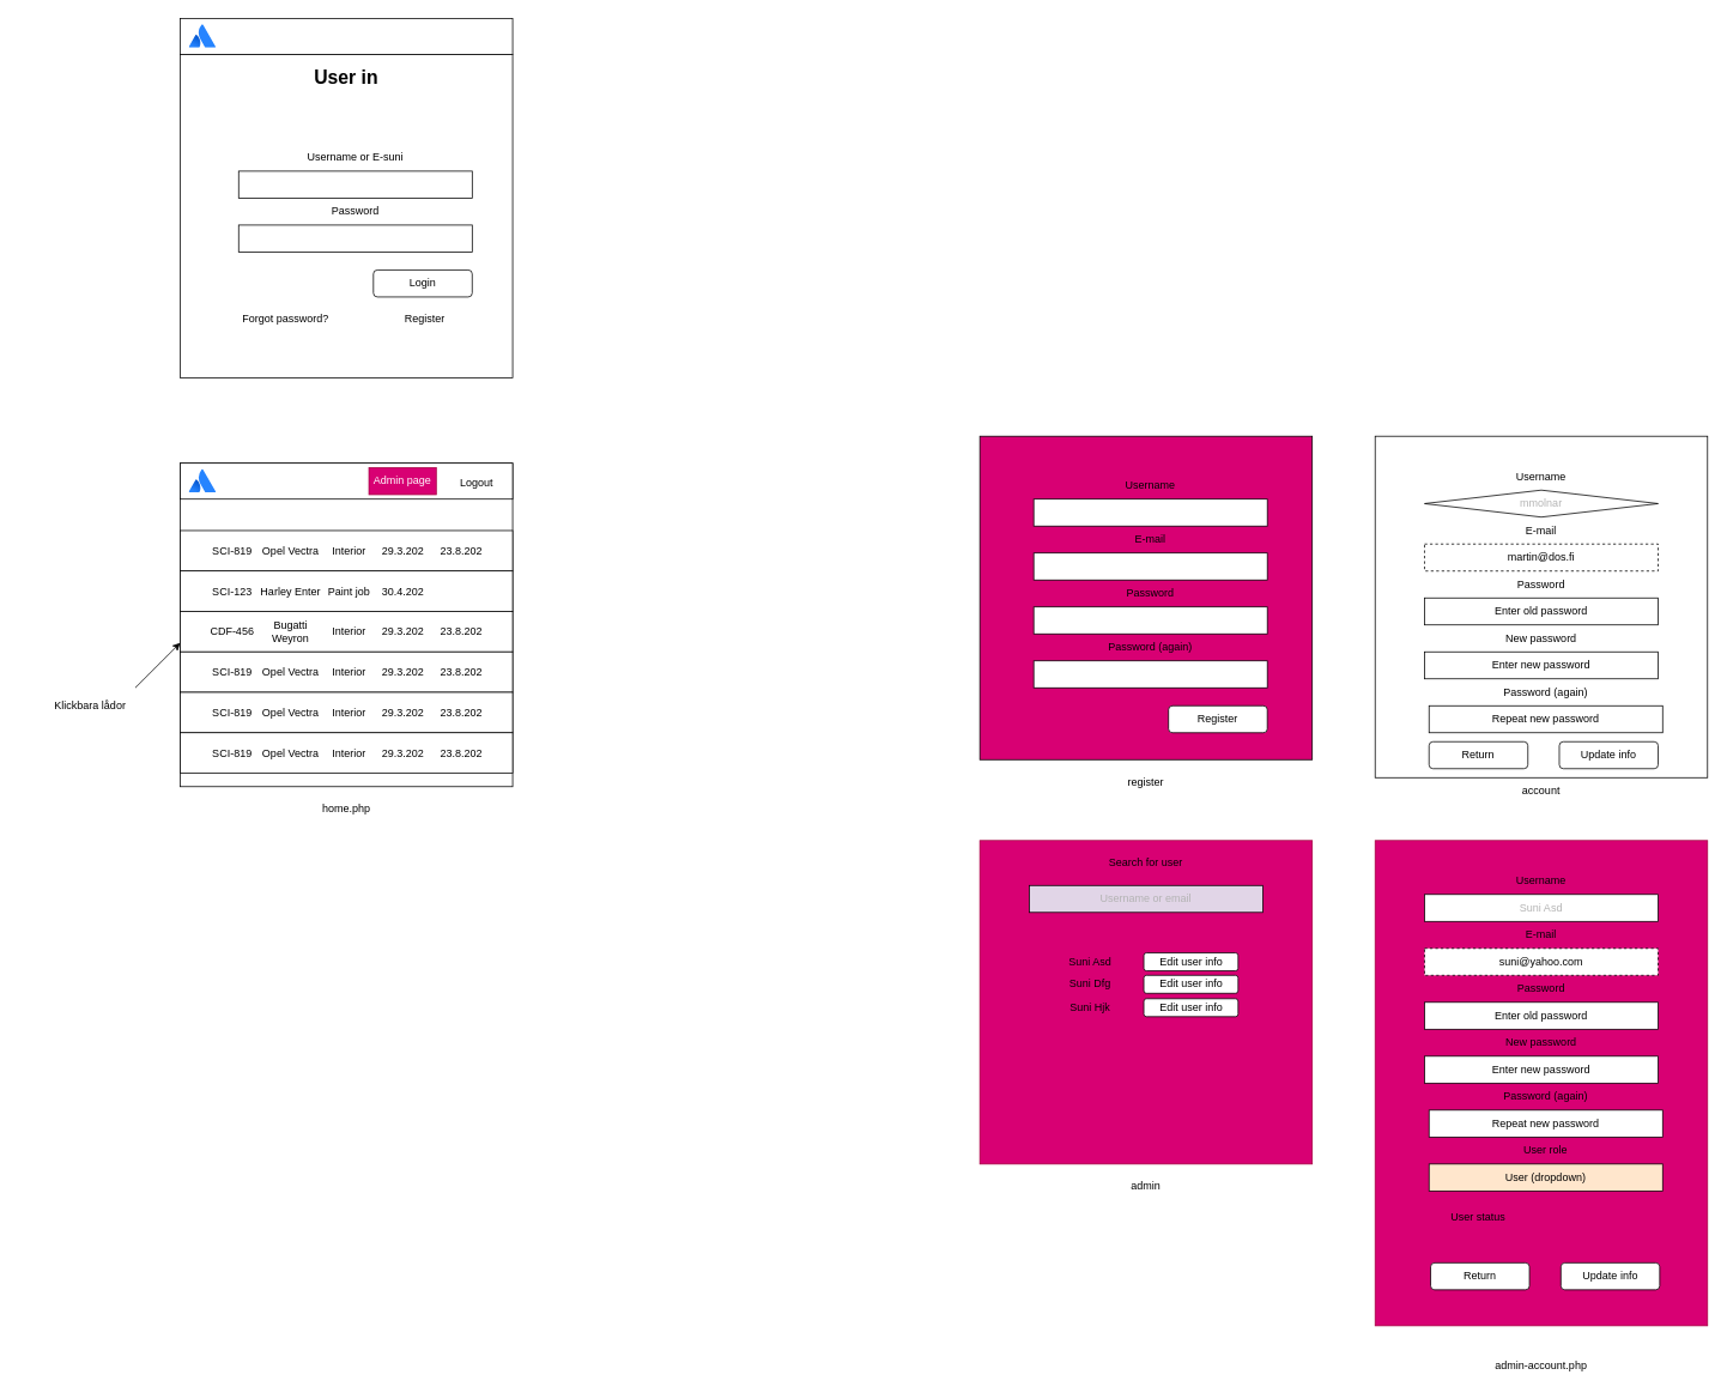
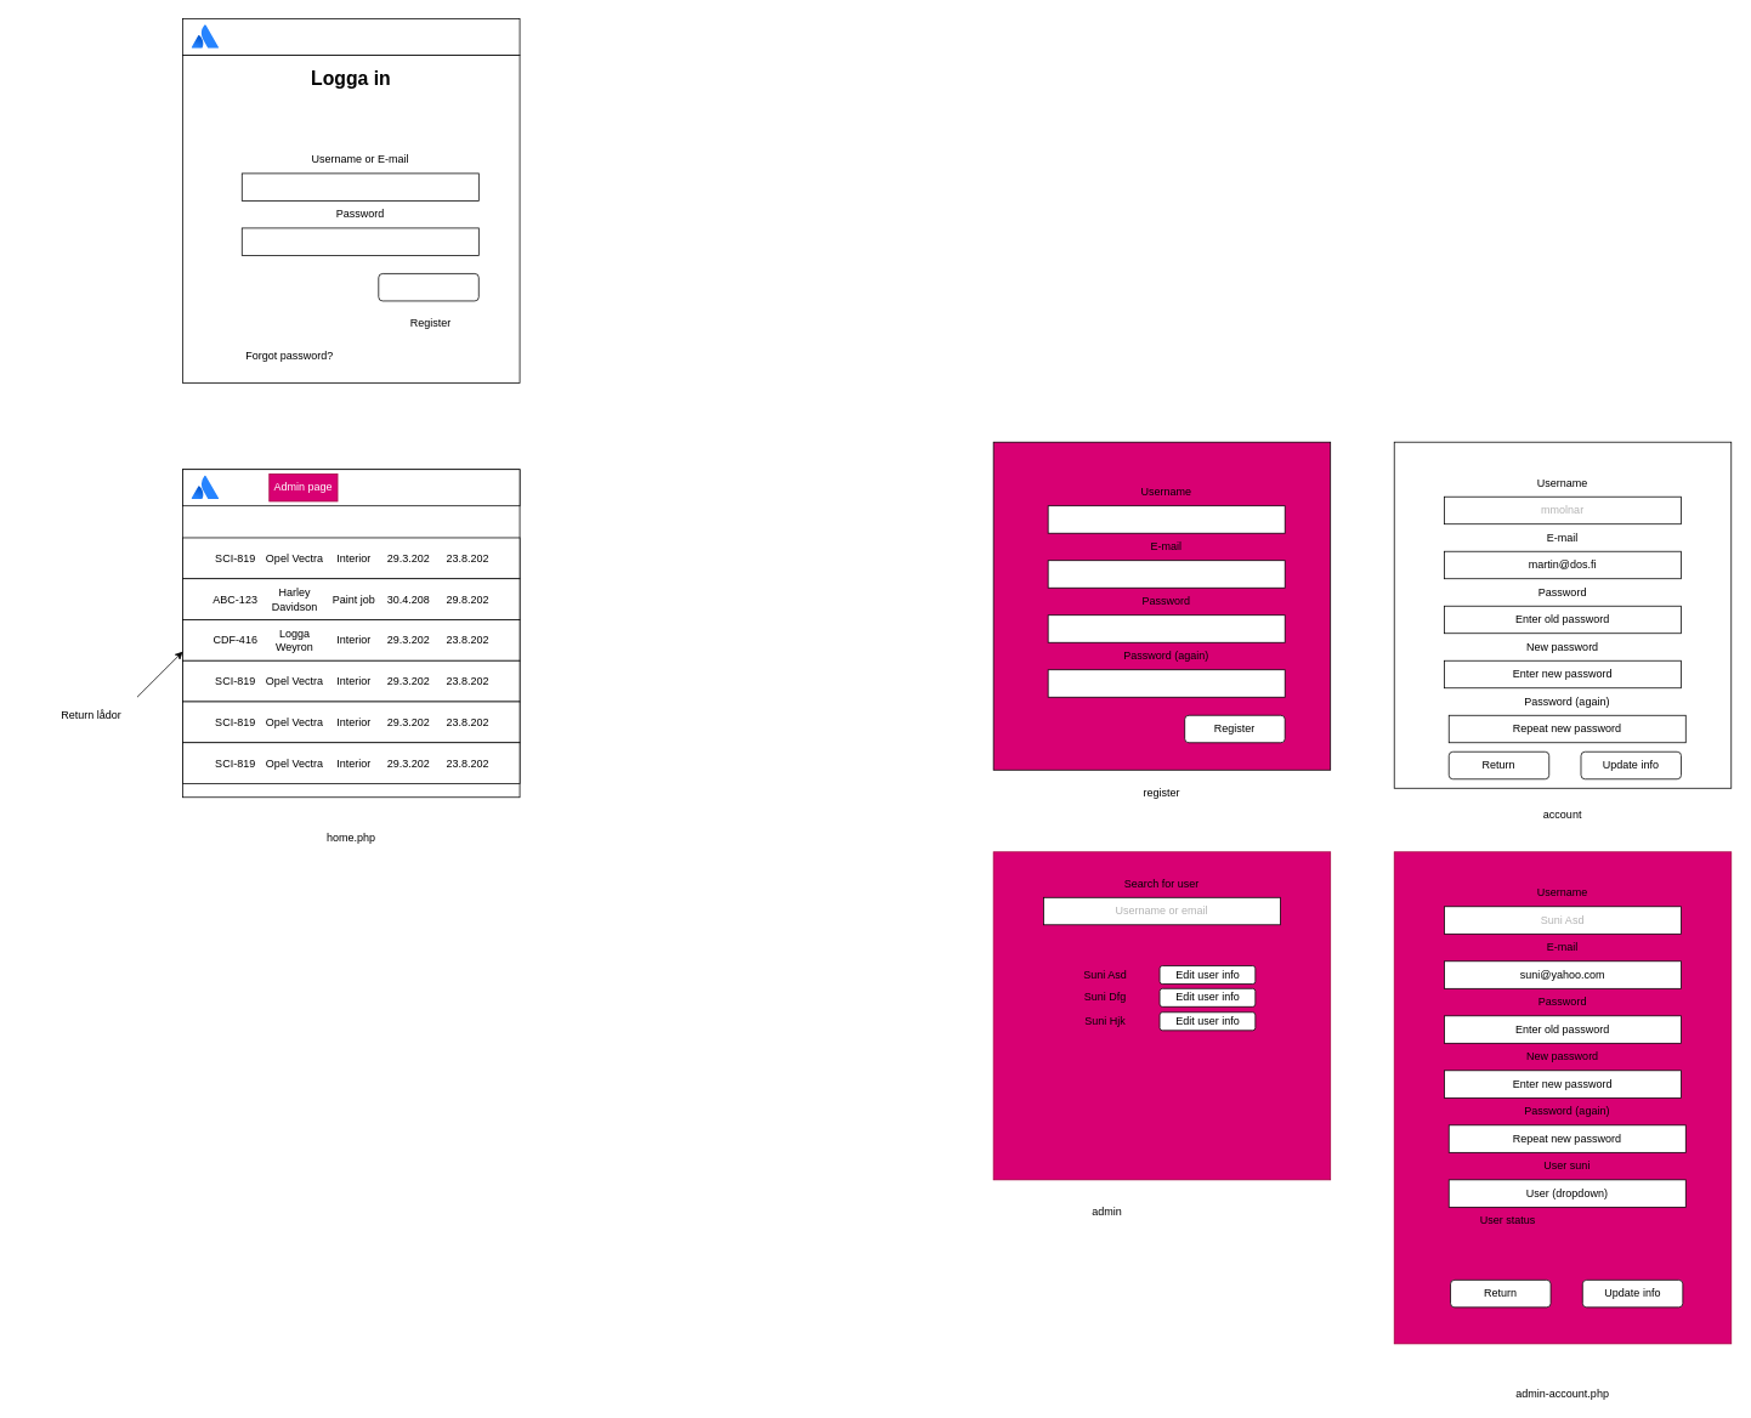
- <mxCell id="74" value="&lt;font style=&quot;font-size: 21px;&quot;&gt;&lt;b&gt;User in&lt;/b&gt;&lt;/font&gt;" style="text;html=1;strokeColor=none;fillColor=none;align=center;verticalAlign=middle;whiteSpace=wrap;rounded=0;" parent="1" vertex="1"><mxGeometry x="200" y="70" width="370" height="30" as="geometry" /></mxCell>
+ <mxCell id="74" value="&lt;font style=&quot;font-size: 21px;&quot;&gt;&lt;b&gt;Logga in&lt;/b&gt;&lt;/font&gt;" style="text;html=1;strokeColor=none;fillColor=none;align=center;verticalAlign=middle;whiteSpace=wrap;rounded=0;" parent="1" vertex="1"><mxGeometry x="200" y="70" width="370" height="30" as="geometry" /></mxCell>
- <mxCell id="22" value="Username or E-suni" style="text;html=1;strokeColor=none;fillColor=none;align=center;verticalAlign=middle;whiteSpace=wrap;rounded=0;" parent="1" vertex="1"><mxGeometry x="265" y="160" width="260" height="30" as="geometry" /></mxCell>
+ <mxCell id="22" value="Username or E-mail" style="text;html=1;strokeColor=none;fillColor=none;align=center;verticalAlign=middle;whiteSpace=wrap;rounded=0;" parent="1" vertex="1"><mxGeometry x="265" y="160" width="260" height="30" as="geometry" /></mxCell>
- <mxCell id="26" value="Login" style="text;html=1;strokeColor=none;fillColor=none;align=center;verticalAlign=middle;whiteSpace=wrap;rounded=0;" parent="1" vertex="1"><mxGeometry x="440" y="300" width="60" height="30" as="geometry" /></mxCell>
- <mxCell id="27" value="Forgot password?" style="text;html=1;strokeColor=none;fillColor=none;align=center;verticalAlign=middle;whiteSpace=wrap;rounded=0;" parent="1" vertex="1"><mxGeometry x="265" y="340" width="105" height="30" as="geometry" /></mxCell>
+ <mxCell id="27" value="Forgot password?" style="text;html=1;strokeColor=none;fillColor=none;align=center;verticalAlign=middle;whiteSpace=wrap;rounded=0;" parent="1" vertex="1"><mxGeometry x="265" y="375" width="105" height="30" as="geometry" /></mxCell>
- <mxCell id="32" value="Admin page" style="text;html=1;strokeColor=#A50040;fillColor=#d80073;align=center;verticalAlign=middle;whiteSpace=wrap;rounded=0;fontColor=#ffffff;" parent="1" vertex="1"><mxGeometry x="410" y="520" width="75" height="30" as="geometry" /></mxCell>
+ <mxCell id="32" value="Admin page" style="text;html=1;strokeColor=#A50040;fillColor=#d80073;align=center;verticalAlign=middle;whiteSpace=wrap;rounded=0;fontColor=#ffffff;" parent="1" vertex="1"><mxGeometry x="295" y="520" width="75" height="30" as="geometry" /></mxCell>
- <mxCell id="31" value="Logout" style="text;html=1;strokeColor=none;fillColor=none;align=center;verticalAlign=middle;whiteSpace=wrap;rounded=0;" parent="1" vertex="1"><mxGeometry x="500" y="522" width="60" height="30" as="geometry" /></mxCell>
- <mxCell id="33" value="&lt;font color=&quot;#b3b3b3&quot;&gt;mmolnar&lt;/font&gt;" style="rhombus;whiteSpace=wrap;html=1;" parent="1" vertex="1"><mxGeometry x="1585" y="545" width="260" height="30" as="geometry" /></mxCell>
+ <mxCell id="33" value="&lt;font color=&quot;#b3b3b3&quot;&gt;mmolnar&lt;/font&gt;" style="rounded=0;whiteSpace=wrap;html=1;" parent="1" vertex="1"><mxGeometry x="1585" y="545" width="260" height="30" as="geometry" /></mxCell>
- <mxCell id="35" value="martin@dos.fi" style="rounded=0;whiteSpace=wrap;html=1;dashed=1;" parent="1" vertex="1"><mxGeometry x="1585" y="605" width="260" height="30" as="geometry" /></mxCell>
+ <mxCell id="35" value="martin@dos.fi" style="rounded=0;whiteSpace=wrap;html=1;" parent="1" vertex="1"><mxGeometry x="1585" y="605" width="260" height="30" as="geometry" /></mxCell>
- <mxCell id="84" value="SCI-123" style="text;html=1;strokeColor=none;fillColor=none;align=center;verticalAlign=middle;whiteSpace=wrap;rounded=0;" parent="1" vertex="1"><mxGeometry x="227.5" y="642.5" width="60" height="30" as="geometry" /></mxCell>
+ <mxCell id="84" value="ABC-123" style="text;html=1;strokeColor=none;fillColor=none;align=center;verticalAlign=middle;whiteSpace=wrap;rounded=0;" parent="1" vertex="1"><mxGeometry x="227.5" y="642.5" width="60" height="30" as="geometry" /></mxCell>
- <mxCell id="85" value="Harley Enter" style="text;html=1;strokeColor=none;fillColor=none;align=center;verticalAlign=middle;whiteSpace=wrap;rounded=0;" parent="1" vertex="1"><mxGeometry x="287.5" y="642.5" width="70" height="30" as="geometry" /></mxCell>
+ <mxCell id="85" value="Harley Davidson" style="text;html=1;strokeColor=none;fillColor=none;align=center;verticalAlign=middle;whiteSpace=wrap;rounded=0;" parent="1" vertex="1"><mxGeometry x="287.5" y="642.5" width="70" height="30" as="geometry" /></mxCell>
- <mxCell id="87" value="30.4.202" style="text;html=1;strokeColor=none;fillColor=none;align=center;verticalAlign=middle;whiteSpace=wrap;rounded=0;" parent="1" vertex="1"><mxGeometry x="417.5" y="642.5" width="60" height="30" as="geometry" /></mxCell>
+ <mxCell id="87" value="30.4.208" style="text;html=1;strokeColor=none;fillColor=none;align=center;verticalAlign=middle;whiteSpace=wrap;rounded=0;" parent="1" vertex="1"><mxGeometry x="417.5" y="642.5" width="60" height="30" as="geometry" /></mxCell>
+ <mxCell id="88" value="29.8.202" style="text;html=1;strokeColor=none;fillColor=none;align=center;verticalAlign=middle;whiteSpace=wrap;rounded=0;" parent="1" vertex="1"><mxGeometry x="482.5" y="642.5" width="60" height="30" as="geometry" /></mxCell>
- <mxCell id="90" value="CDF-456" style="text;html=1;strokeColor=none;fillColor=none;align=center;verticalAlign=middle;whiteSpace=wrap;rounded=0;" parent="1" vertex="1"><mxGeometry x="227.5" y="687.5" width="60" height="30" as="geometry" /></mxCell>
+ <mxCell id="90" value="CDF-416" style="text;html=1;strokeColor=none;fillColor=none;align=center;verticalAlign=middle;whiteSpace=wrap;rounded=0;" parent="1" vertex="1"><mxGeometry x="227.5" y="687.5" width="60" height="30" as="geometry" /></mxCell>
- <mxCell id="91" value="Bugatti Weyron" style="text;html=1;strokeColor=none;fillColor=none;align=center;verticalAlign=middle;whiteSpace=wrap;rounded=0;" parent="1" vertex="1"><mxGeometry x="287.5" y="687.5" width="70" height="30" as="geometry" /></mxCell>
+ <mxCell id="91" value="Logga Weyron" style="text;html=1;strokeColor=none;fillColor=none;align=center;verticalAlign=middle;whiteSpace=wrap;rounded=0;" parent="1" vertex="1"><mxGeometry x="287.5" y="687.5" width="70" height="30" as="geometry" /></mxCell>
- <mxCell id="114" value="Klickbara lådor" style="text;html=1;strokeColor=none;fillColor=none;align=center;verticalAlign=middle;whiteSpace=wrap;rounded=0;" parent="1" vertex="1"><mxGeometry x="20" y="770" width="160" height="30" as="geometry" /></mxCell>
+ <mxCell id="114" value="Return lådor" style="text;html=1;strokeColor=none;fillColor=none;align=center;verticalAlign=middle;whiteSpace=wrap;rounded=0;" parent="1" vertex="1"><mxGeometry x="20" y="770" width="160" height="30" as="geometry" /></mxCell>
- <mxCell id="8" value="account" style="text;html=1;strokeColor=none;fillColor=none;align=center;verticalAlign=middle;whiteSpace=wrap;rounded=0;" parent="1" vertex="1"><mxGeometry x="1530" y="865" width="370" height="30" as="geometry" /></mxCell>
+ <mxCell id="8" value="account" style="text;html=1;strokeColor=none;fillColor=none;align=center;verticalAlign=middle;whiteSpace=wrap;rounded=0;" parent="1" vertex="1"><mxGeometry x="1530" y="880" width="370" height="30" as="geometry" /></mxCell>
- <mxCell id="6" value="home.php" style="text;html=1;strokeColor=none;fillColor=none;align=center;verticalAlign=middle;whiteSpace=wrap;rounded=0;" parent="1" vertex="1"><mxGeometry x="200" y="885" width="370" height="30" as="geometry" /></mxCell>
+ <mxCell id="6" value="home.php" style="text;html=1;strokeColor=none;fillColor=none;align=center;verticalAlign=middle;whiteSpace=wrap;rounded=0;" parent="1" vertex="1"><mxGeometry x="200" y="905" width="370" height="30" as="geometry" /></mxCell>
- <mxCell id="46" value="Search for user" style="text;html=1;strokeColor=none;fillColor=none;align=center;verticalAlign=middle;whiteSpace=wrap;rounded=0;" parent="1" vertex="1"><mxGeometry x="1145" y="945" width="260" height="30" as="geometry" /></mxCell>
+ <mxCell id="46" value="Search for user" style="text;html=1;strokeColor=none;fillColor=none;align=center;verticalAlign=middle;whiteSpace=wrap;rounded=0;" parent="1" vertex="1"><mxGeometry x="1145" y="955" width="260" height="30" as="geometry" /></mxCell>
- <mxCell id="45" value="&lt;font color=&quot;#b3b3b3&quot;&gt;Username or email&lt;/font&gt;" style="rounded=0;whiteSpace=wrap;html=1;fillColor=#e1d5e7;" parent="1" vertex="1"><mxGeometry x="1145" y="985" width="260" height="30" as="geometry" /></mxCell>
+ <mxCell id="45" value="&lt;font color=&quot;#b3b3b3&quot;&gt;Username or email&lt;/font&gt;" style="rounded=0;whiteSpace=wrap;html=1;" parent="1" vertex="1"><mxGeometry x="1145" y="985" width="260" height="30" as="geometry" /></mxCell>
- <mxCell id="57" value="suni@yahoo.com" style="rounded=0;whiteSpace=wrap;html=1;dashed=1;" parent="1" vertex="1"><mxGeometry x="1585" y="1055" width="260" height="30" as="geometry" /></mxCell>
+ <mxCell id="57" value="suni@yahoo.com" style="rounded=0;whiteSpace=wrap;html=1;" parent="1" vertex="1"><mxGeometry x="1585" y="1055" width="260" height="30" as="geometry" /></mxCell>
- <mxCell id="72" value="User role" style="text;html=1;strokeColor=none;fillColor=none;align=center;verticalAlign=middle;whiteSpace=wrap;rounded=0;" parent="1" vertex="1"><mxGeometry x="1590" y="1265" width="260" height="30" as="geometry" /></mxCell>
+ <mxCell id="72" value="User suni" style="text;html=1;strokeColor=none;fillColor=none;align=center;verticalAlign=middle;whiteSpace=wrap;rounded=0;" parent="1" vertex="1"><mxGeometry x="1590" y="1265" width="260" height="30" as="geometry" /></mxCell>
- <mxCell id="71" value="User (dropdown)" style="rounded=0;whiteSpace=wrap;html=1;fillColor=#ffe6cc;" parent="1" vertex="1"><mxGeometry x="1590" y="1295" width="260" height="30" as="geometry" /></mxCell>
+ <mxCell id="71" value="User (dropdown)" style="rounded=0;whiteSpace=wrap;html=1;" parent="1" vertex="1"><mxGeometry x="1590" y="1295" width="260" height="30" as="geometry" /></mxCell>
- <mxCell id="10" value="admin" style="text;html=1;strokeColor=none;fillColor=none;align=center;verticalAlign=middle;whiteSpace=wrap;rounded=0;" parent="1" vertex="1"><mxGeometry x="1090" y="1305" width="370" height="30" as="geometry" /></mxCell>
+ <mxCell id="10" value="admin" style="text;html=1;strokeColor=none;fillColor=none;align=center;verticalAlign=middle;whiteSpace=wrap;rounded=0;" parent="1" vertex="1"><mxGeometry x="1030" y="1315" width="370" height="30" as="geometry" /></mxCell>
- <mxCell id="73" value="User status" style="text;html=1;strokeColor=none;fillColor=none;align=center;verticalAlign=middle;whiteSpace=wrap;rounded=0;" parent="1" vertex="1"><mxGeometry x="1580" y="1340" width="130" height="30" as="geometry" /></mxCell>
+ <mxCell id="73" value="User status" style="text;html=1;strokeColor=none;fillColor=none;align=center;verticalAlign=middle;whiteSpace=wrap;rounded=0;" parent="1" vertex="1"><mxGeometry x="1590" y="1325" width="130" height="30" as="geometry" /></mxCell>
- <mxCell id="54" value="admin-account.php" style="text;html=1;strokeColor=none;fillColor=none;align=center;verticalAlign=middle;whiteSpace=wrap;rounded=0;" parent="1" vertex="1"><mxGeometry x="1530" y="1505" width="370" height="30" as="geometry" /></mxCell>
+ <mxCell id="54" value="admin-account.php" style="text;html=1;strokeColor=none;fillColor=none;align=center;verticalAlign=middle;whiteSpace=wrap;rounded=0;" parent="1" vertex="1"><mxGeometry x="1530" y="1515" width="370" height="30" as="geometry" /></mxCell>
